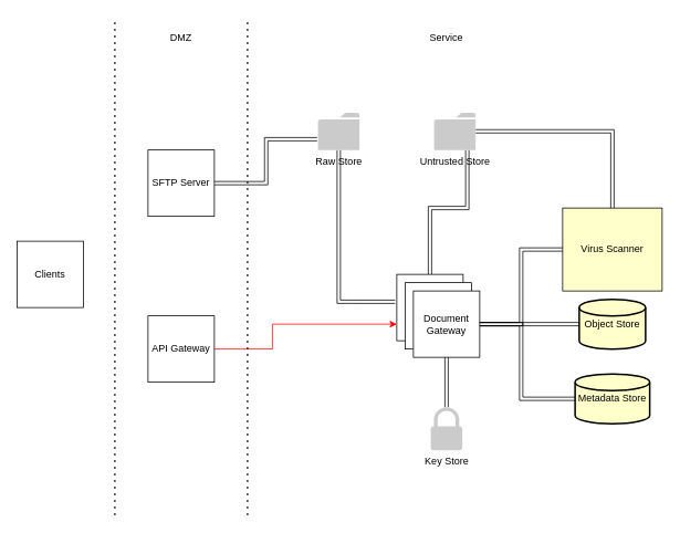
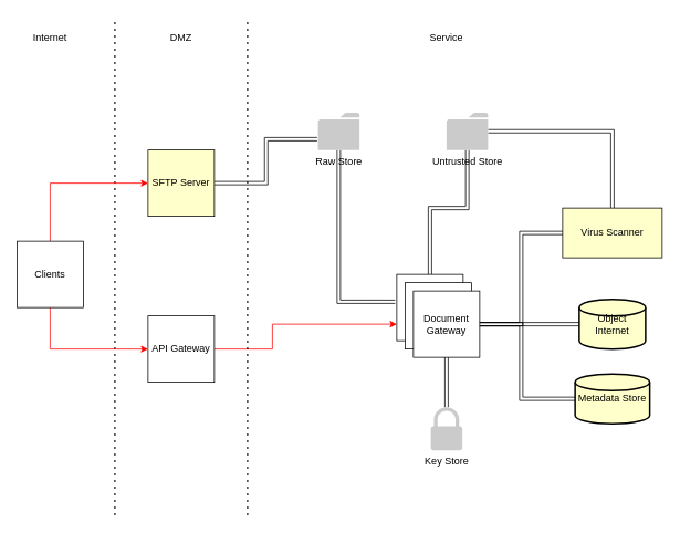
+ <mxCell id="27" value="Internet" style="text;html=1;align=center;verticalAlign=middle;whiteSpace=wrap;rounded=0;" vertex="1" parent="1"><mxGeometry x="30" y="30" width="60" height="30" as="geometry" /></mxCell>
- <mxCell id="12" value="Untrusted Store" style="sketch=0;pointerEvents=1;shadow=0;dashed=0;html=1;strokeColor=none;labelPosition=center;verticalLabelPosition=bottom;verticalAlign=top;outlineConnect=0;align=center;shape=mxgraph.office.concepts.folder;fillColor=#CCCBCB;" vertex="1" parent="1"><mxGeometry x="523" y="135" width="50" height="45" as="geometry" /></mxCell>
+ <mxCell id="12" value="Untrusted Store" style="sketch=0;pointerEvents=1;shadow=0;dashed=0;html=1;strokeColor=none;labelPosition=center;verticalLabelPosition=bottom;verticalAlign=top;outlineConnect=0;align=center;shape=mxgraph.office.concepts.folder;fillColor=#CCCBCB;" vertex="1" parent="1"><mxGeometry x="538" y="135" width="50" height="45" as="geometry" /></mxCell>
+ <mxCell id="28" style="edgeStyle=orthogonalEdgeStyle;rounded=0;orthogonalLoop=1;jettySize=auto;html=1;exitX=0.5;exitY=0;exitDx=0;exitDy=0;entryX=0;entryY=0.5;entryDx=0;entryDy=0;strokeColor=#FF0000;" edge="1" parent="1" source="30" target="6"><mxGeometry relative="1" as="geometry" /></mxCell>
- <mxCell id="6" value="SFTP Server" style="whiteSpace=wrap;html=1;aspect=fixed;" vertex="1" parent="1"><mxGeometry x="178" y="180" width="80" height="80" as="geometry" /></mxCell>
+ <mxCell id="6" value="SFTP Server" style="whiteSpace=wrap;html=1;aspect=fixed;fillColor=#ffffcc;" vertex="1" parent="1"><mxGeometry x="178" y="180" width="80" height="80" as="geometry" /></mxCell>
- <mxCell id="13" value="Virus Scanner" style="rounded=0;whiteSpace=wrap;html=1;fillColor=#FFFFCC;" vertex="1" parent="1"><mxGeometry x="678" y="250" width="120" height="100" as="geometry" /></mxCell>
+ <mxCell id="13" value="Virus Scanner" style="rounded=0;whiteSpace=wrap;html=1;fillColor=#FFFFCC;" vertex="1" parent="1"><mxGeometry x="678" y="250" width="120" height="60" as="geometry" /></mxCell>
- <mxCell id="14" value="Object Store" style="strokeWidth=2;html=1;shape=mxgraph.flowchart.database;whiteSpace=wrap;fillColor=#FFFFCC;" vertex="1" parent="1"><mxGeometry x="698" y="360" width="80" height="60" as="geometry" /></mxCell>
+ <mxCell id="14" value="Object Internet" style="strokeWidth=2;html=1;shape=mxgraph.flowchart.database;whiteSpace=wrap;fillColor=#FFFFCC;" vertex="1" parent="1"><mxGeometry x="698" y="360" width="80" height="60" as="geometry" /></mxCell>
+ <mxCell id="29" style="edgeStyle=orthogonalEdgeStyle;rounded=0;orthogonalLoop=1;jettySize=auto;html=1;exitX=0.5;exitY=1;exitDx=0;exitDy=0;entryX=0;entryY=0.5;entryDx=0;entryDy=0;strokeColor=#FF0000;" edge="1" parent="1" source="30" target="4"><mxGeometry relative="1" as="geometry" /></mxCell>
